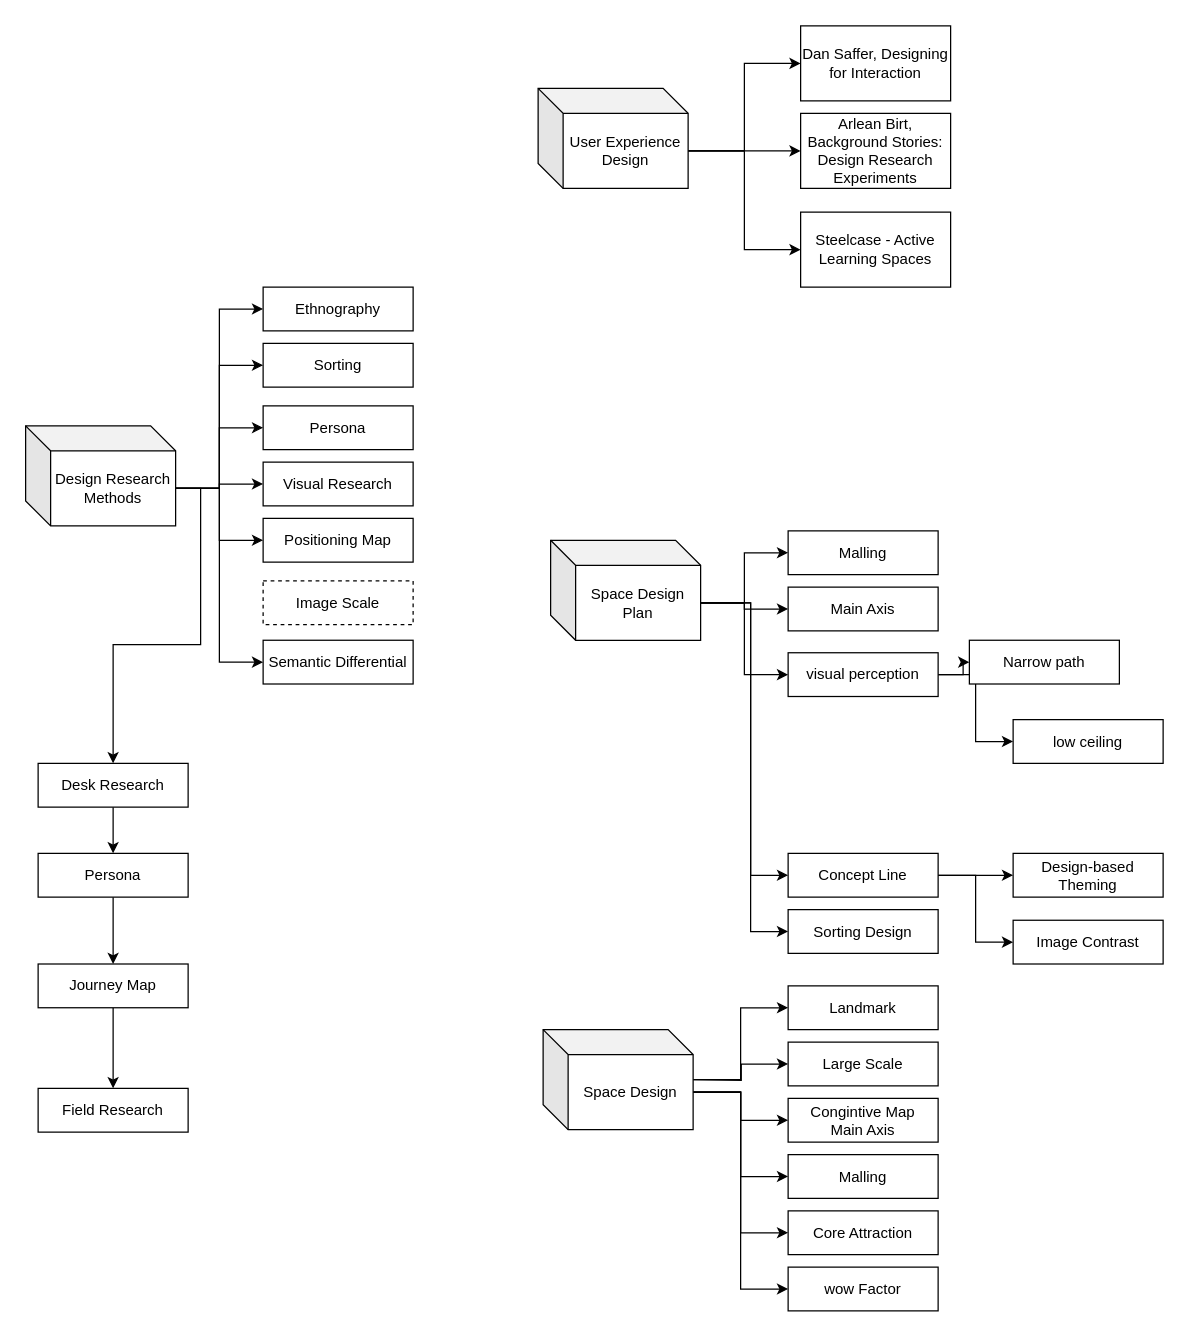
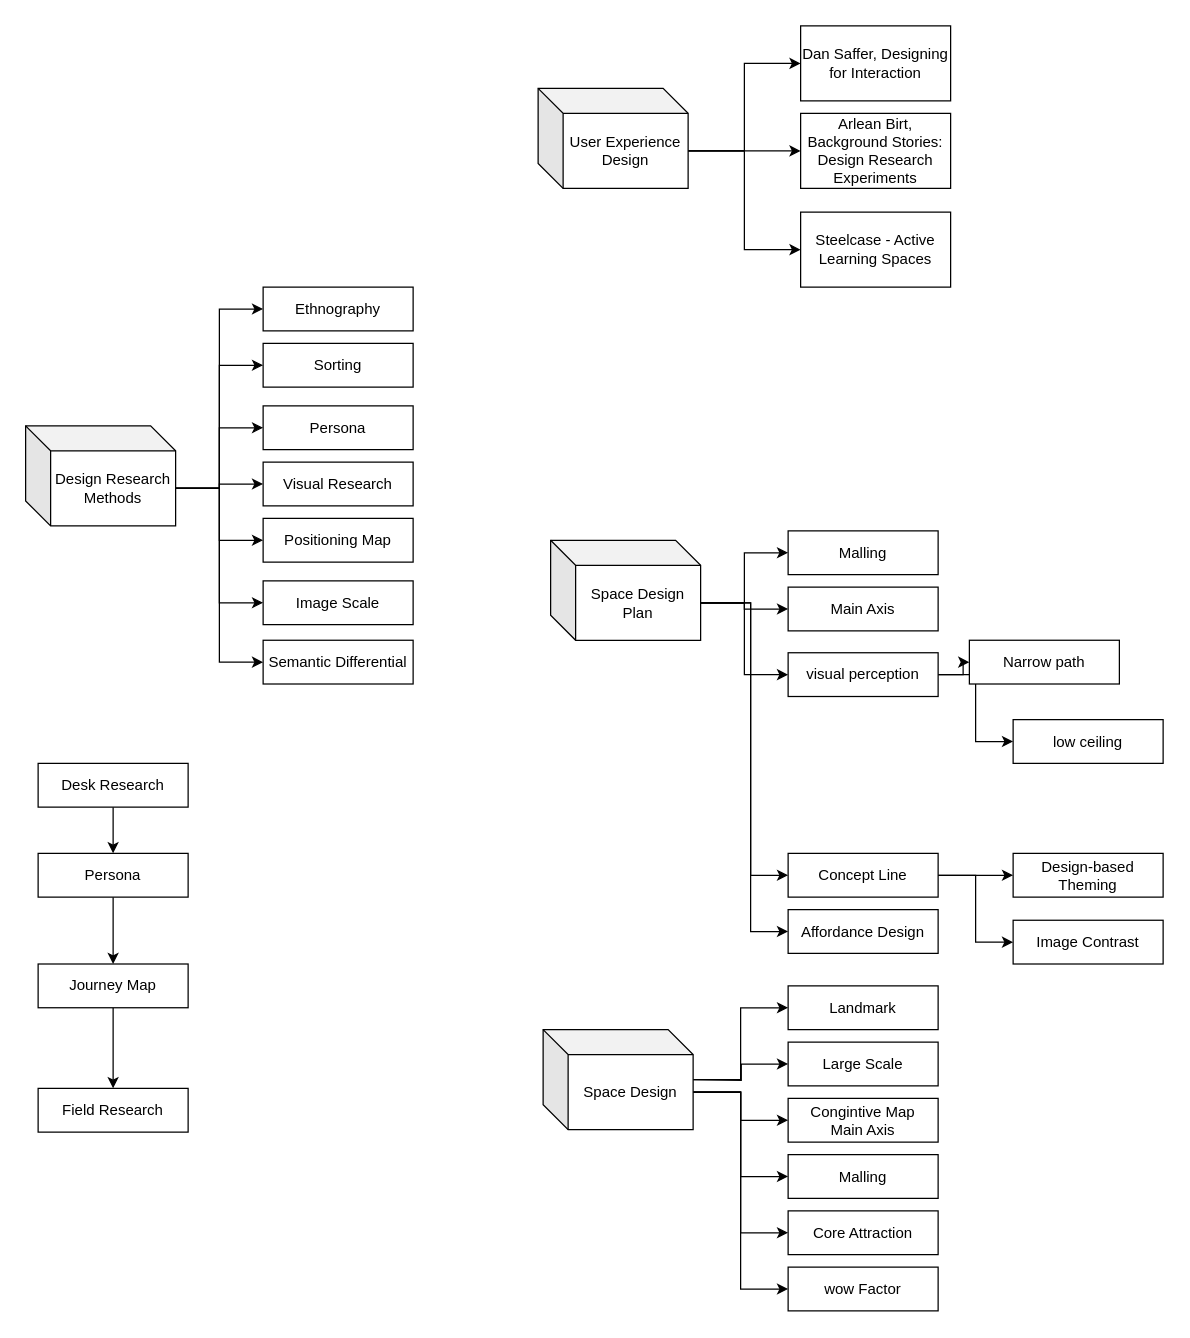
- <mxCell id="15" value="Image Scale" style="rounded=0;whiteSpace=wrap;html=1;dashed=1;" vertex="1" parent="1"><mxGeometry x="210" y="464" width="120" height="35" as="geometry" /></mxCell>
+ <mxCell id="15" value="Image Scale" style="rounded=0;whiteSpace=wrap;html=1;" vertex="1" parent="1"><mxGeometry x="210" y="464" width="120" height="35" as="geometry" /></mxCell>
- <mxCell id="7" style="edgeStyle=orthogonalEdgeStyle;rounded=0;orthogonalLoop=1;jettySize=auto;html=1;exitX=0;exitY=0;exitDx=120;exitDy=50;exitPerimeter=0;" edge="1" parent="1" source="9" target="25"><mxGeometry relative="1" as="geometry" /></mxCell>
+ <mxCell id="7" style="edgeStyle=orthogonalEdgeStyle;rounded=0;orthogonalLoop=1;jettySize=auto;html=1;exitX=0;exitY=0;exitDx=120;exitDy=50;exitPerimeter=0;entryX=0;entryY=0.5;entryDx=0;entryDy=0;" edge="1" parent="1" source="9" target="15"><mxGeometry relative="1" as="geometry" /></mxCell>
- <mxCell id="47" value="&lt;span&gt;Sorting Design&lt;/span&gt;" style="rounded=0;whiteSpace=wrap;html=1;" vertex="1" parent="1"><mxGeometry x="630" y="727" width="120" height="35" as="geometry" /></mxCell>
+ <mxCell id="47" value="&lt;span&gt;Affordance Design&lt;/span&gt;" style="rounded=0;whiteSpace=wrap;html=1;" vertex="1" parent="1"><mxGeometry x="630" y="727" width="120" height="35" as="geometry" /></mxCell>
